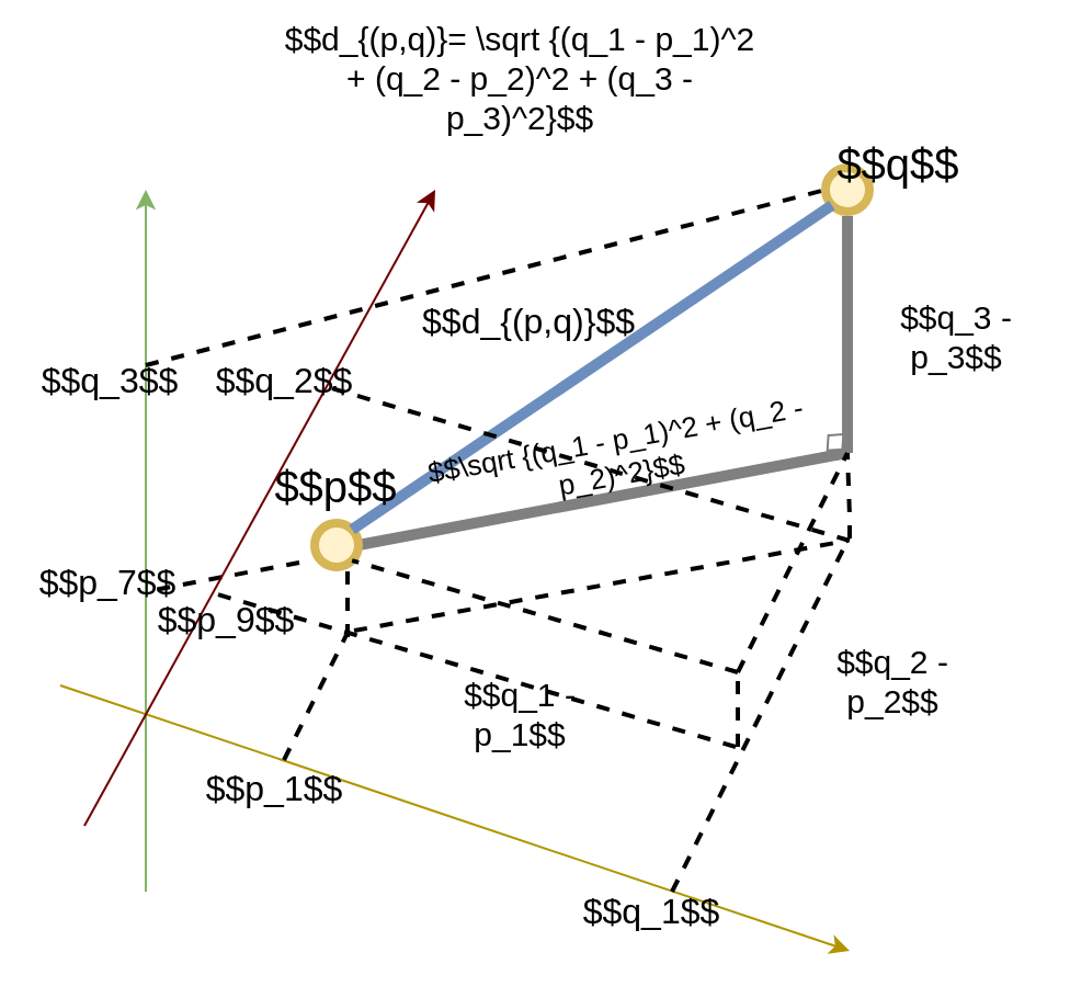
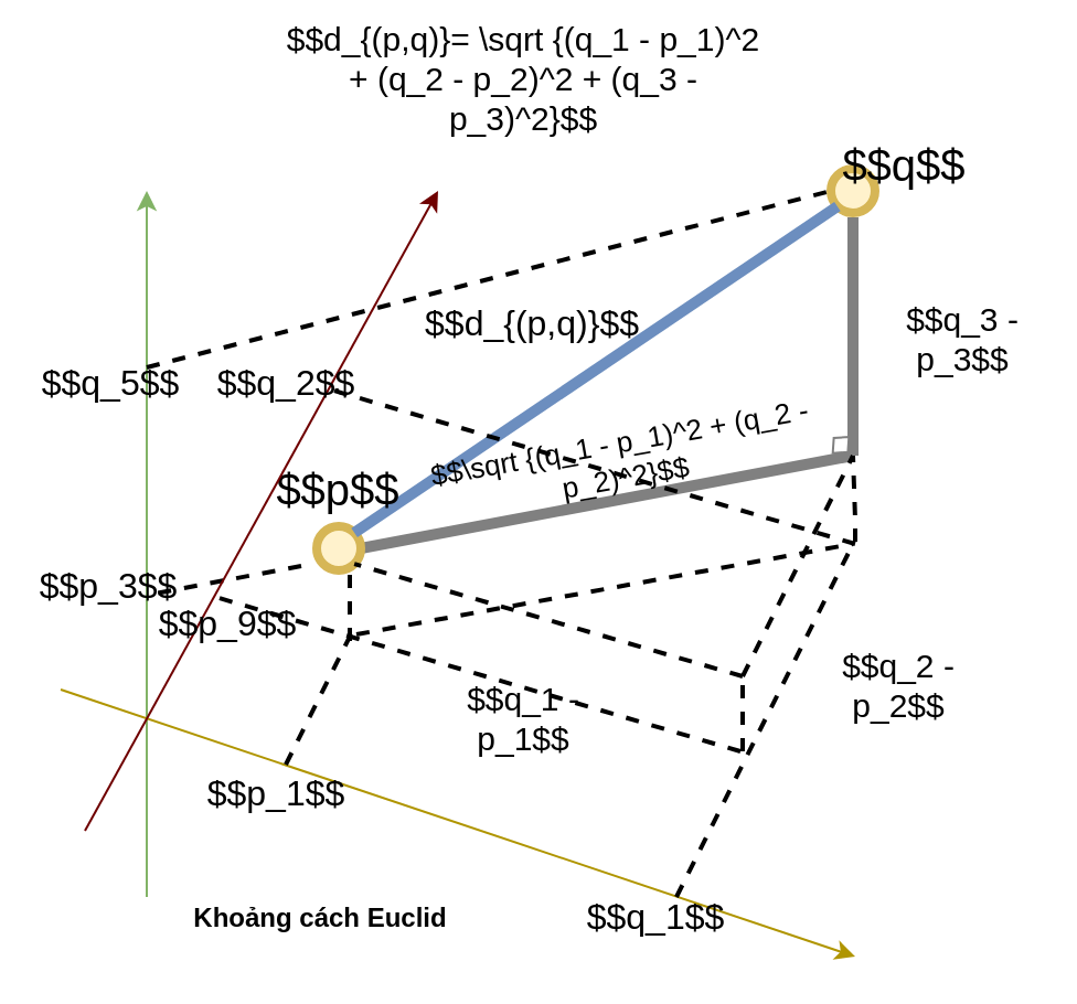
- <mxCell id="12" value="$$q_3$$" style="text;html=1;strokeColor=none;fillColor=none;align=center;verticalAlign=middle;whiteSpace=wrap;rounded=0;fontSize=16;" parent="1" vertex="1"><mxGeometry x="20" y="158" width="60" height="30" as="geometry" /></mxCell>
+ <mxCell id="12" value="$$q_5$$" style="text;html=1;strokeColor=none;fillColor=none;align=center;verticalAlign=middle;whiteSpace=wrap;rounded=0;fontSize=16;" parent="1" vertex="1"><mxGeometry x="20" y="158" width="60" height="30" as="geometry" /></mxCell>
- <mxCell id="13" value="$$p_7$$" style="text;html=1;strokeColor=none;fillColor=none;align=center;verticalAlign=middle;whiteSpace=wrap;rounded=0;fontSize=16;" parent="1" vertex="1"><mxGeometry x="29" y="250" width="40" height="30" as="geometry" /></mxCell>
+ <mxCell id="13" value="$$p_3$$" style="text;html=1;strokeColor=none;fillColor=none;align=center;verticalAlign=middle;whiteSpace=wrap;rounded=0;fontSize=16;" parent="1" vertex="1"><mxGeometry x="29" y="250" width="40" height="30" as="geometry" /></mxCell>
+ <mxCell id="7" value="Khoảng cách Euclid" style="text;html=1;strokeColor=none;fillColor=none;align=center;verticalAlign=middle;whiteSpace=wrap;rounded=0;fontStyle=1" parent="1" vertex="1"><mxGeometry x="80" y="401" width="130" height="30" as="geometry" /></mxCell>
